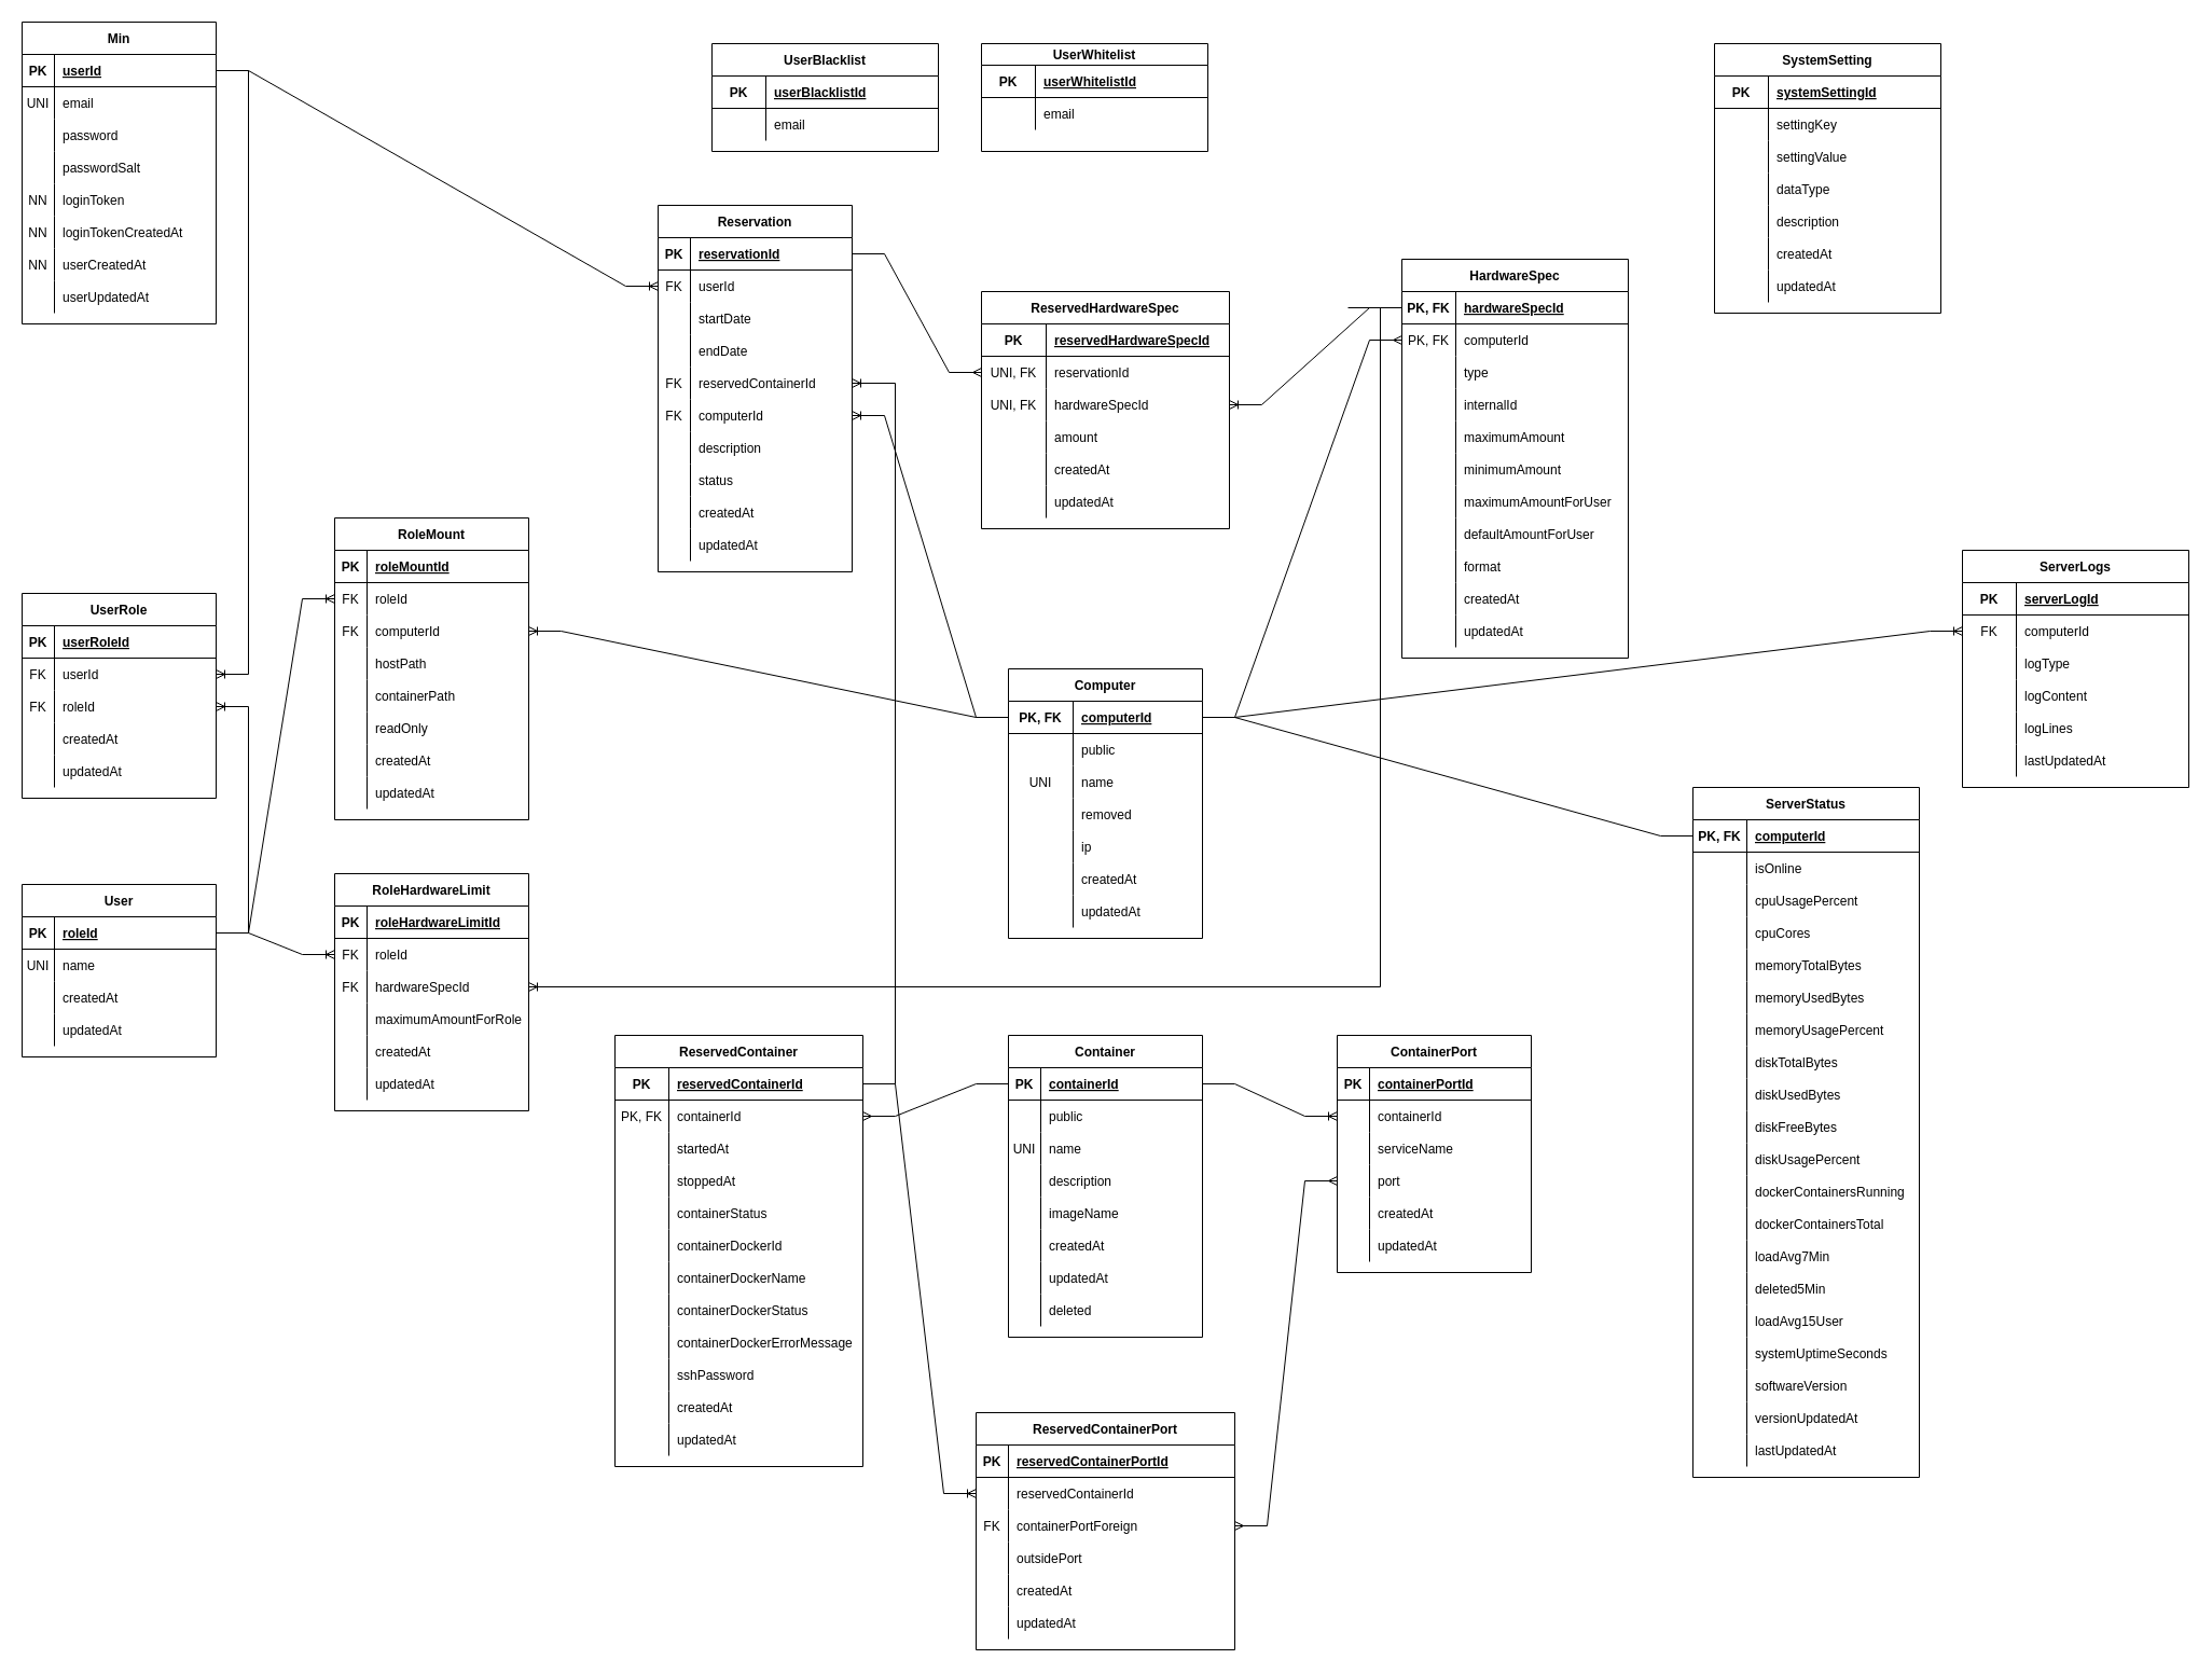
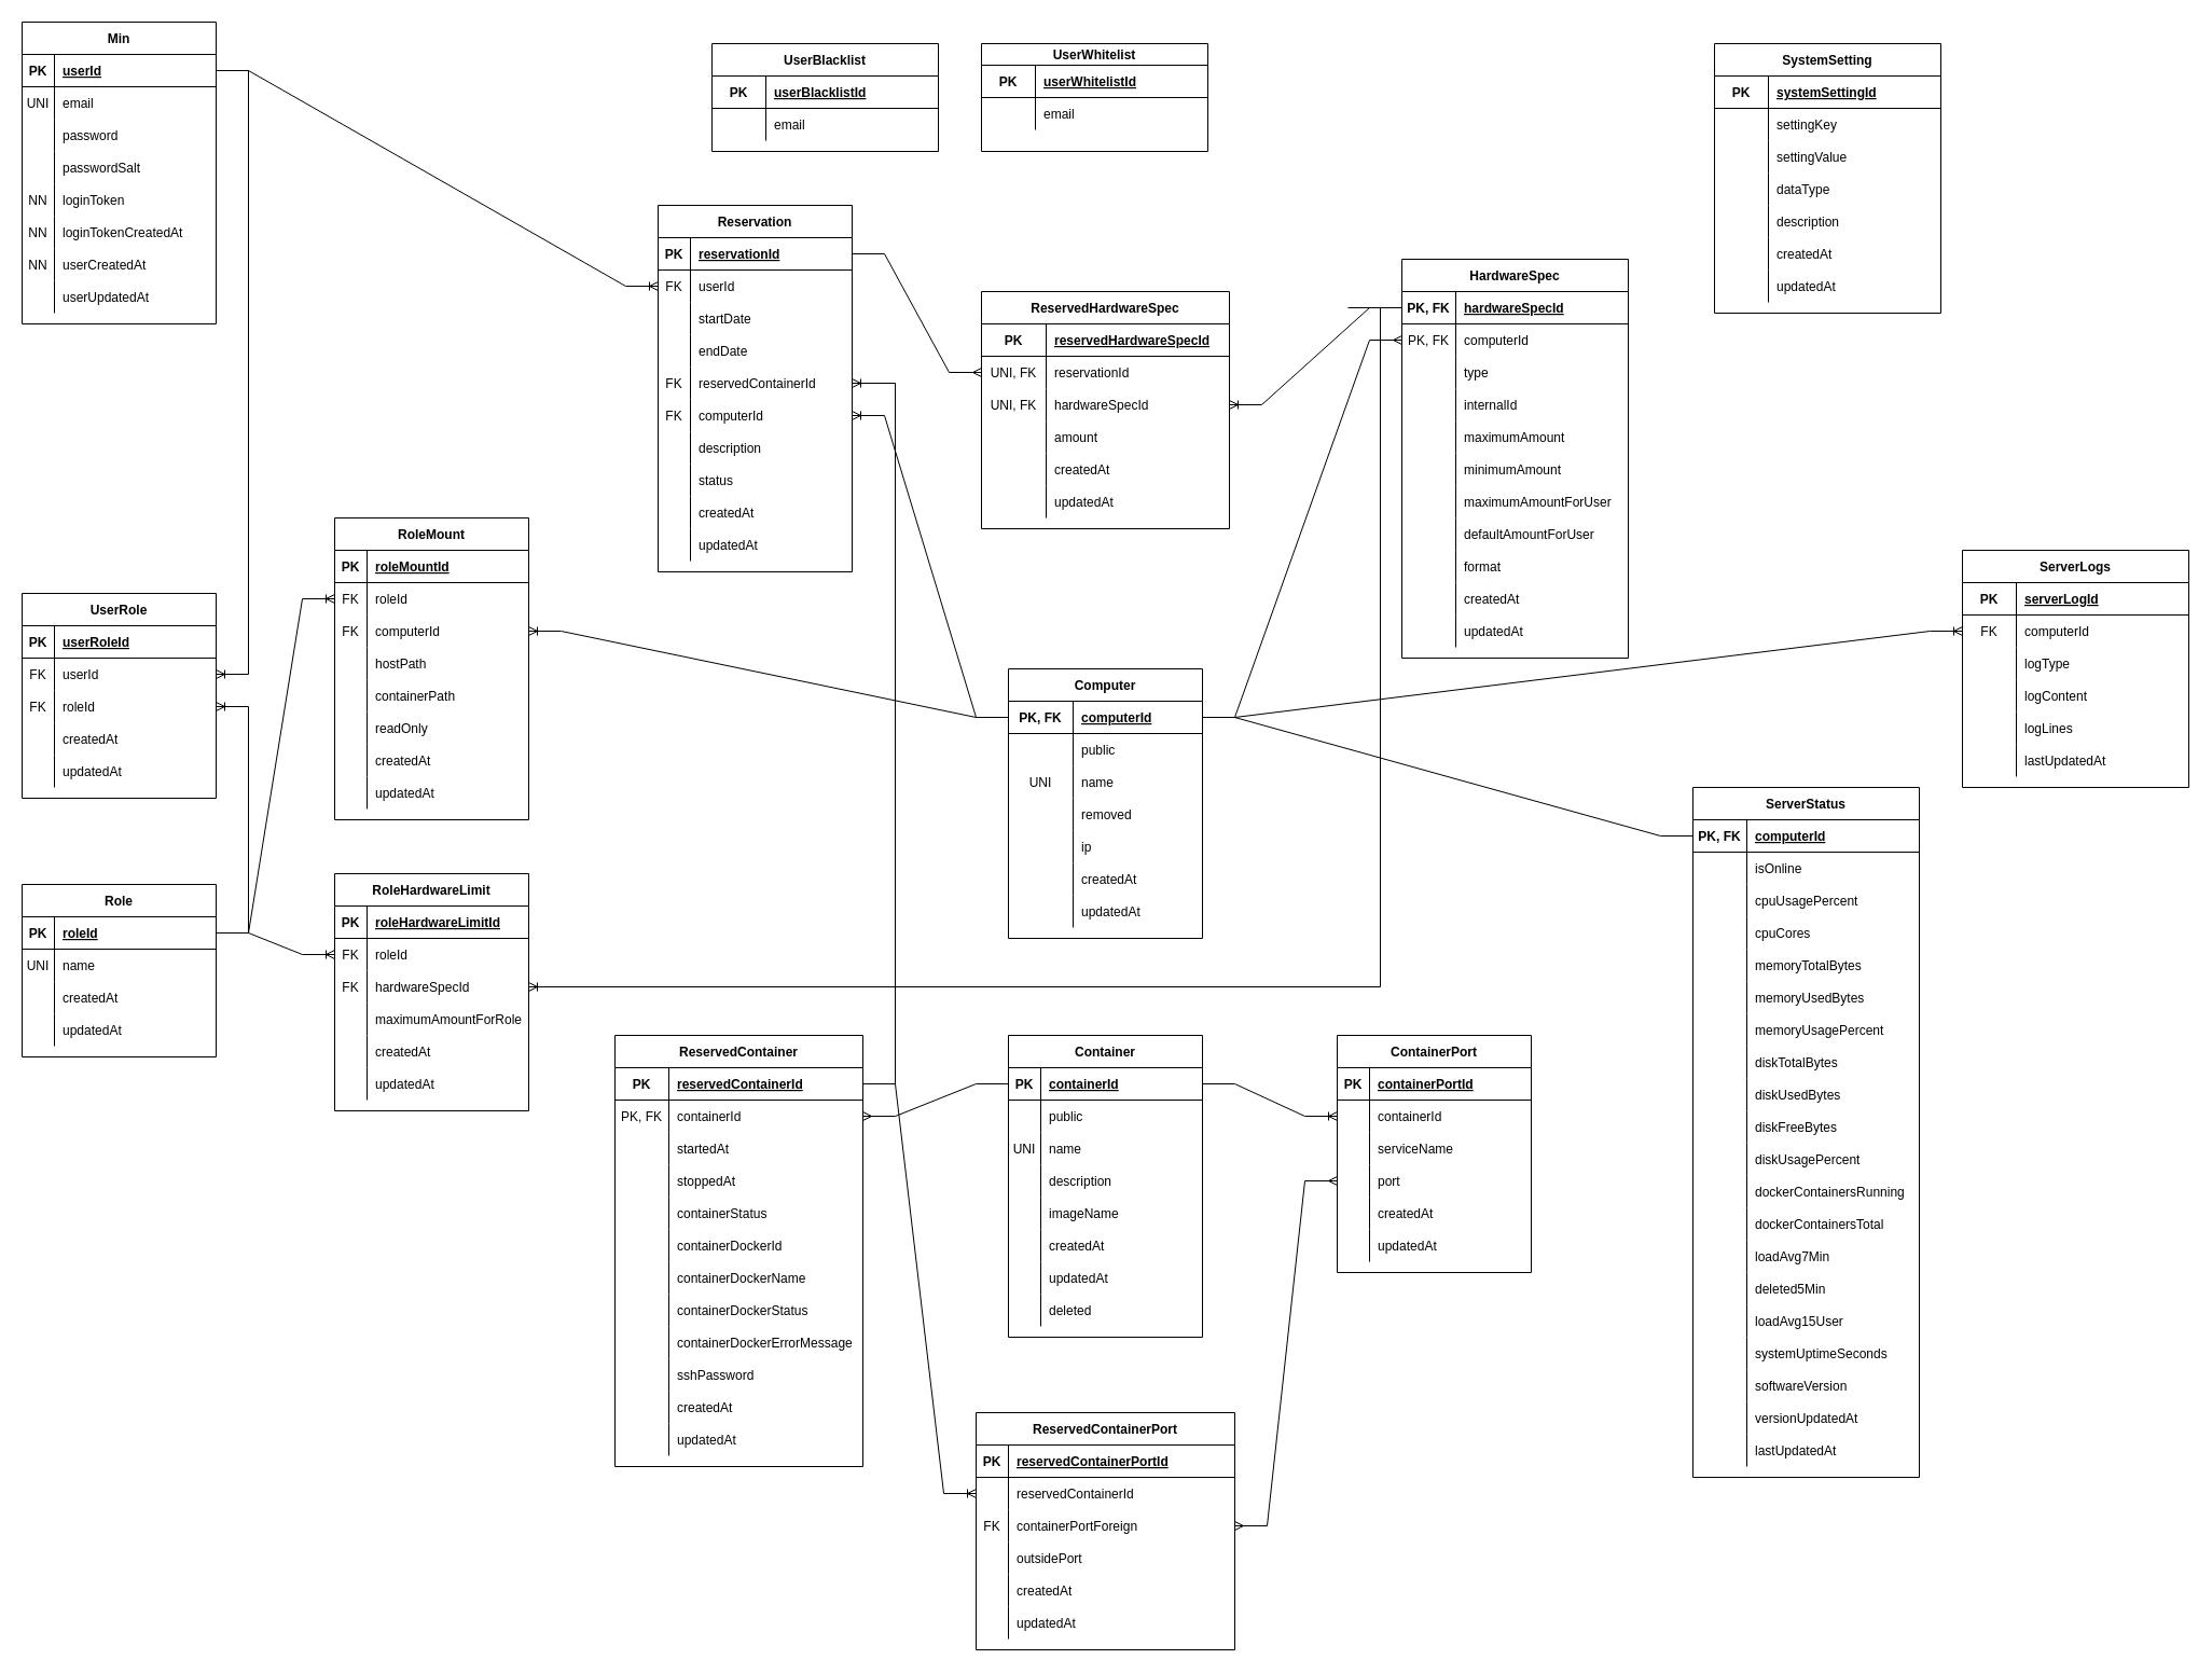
- <mxCell id="27" value="User" style="shape=table;startSize=30;container=1;collapsible=1;childLayout=tableLayout;fixedRows=1;rowLines=0;fontStyle=1;align=center;resizeLast=1;" parent="1" vertex="1"><mxGeometry x="20" y="820" width="180" height="160.0" as="geometry" /></mxCell>
+ <mxCell id="27" value="Role" style="shape=table;startSize=30;container=1;collapsible=1;childLayout=tableLayout;fixedRows=1;rowLines=0;fontStyle=1;align=center;resizeLast=1;" parent="1" vertex="1"><mxGeometry x="20" y="820" width="180" height="160.0" as="geometry" /></mxCell>
